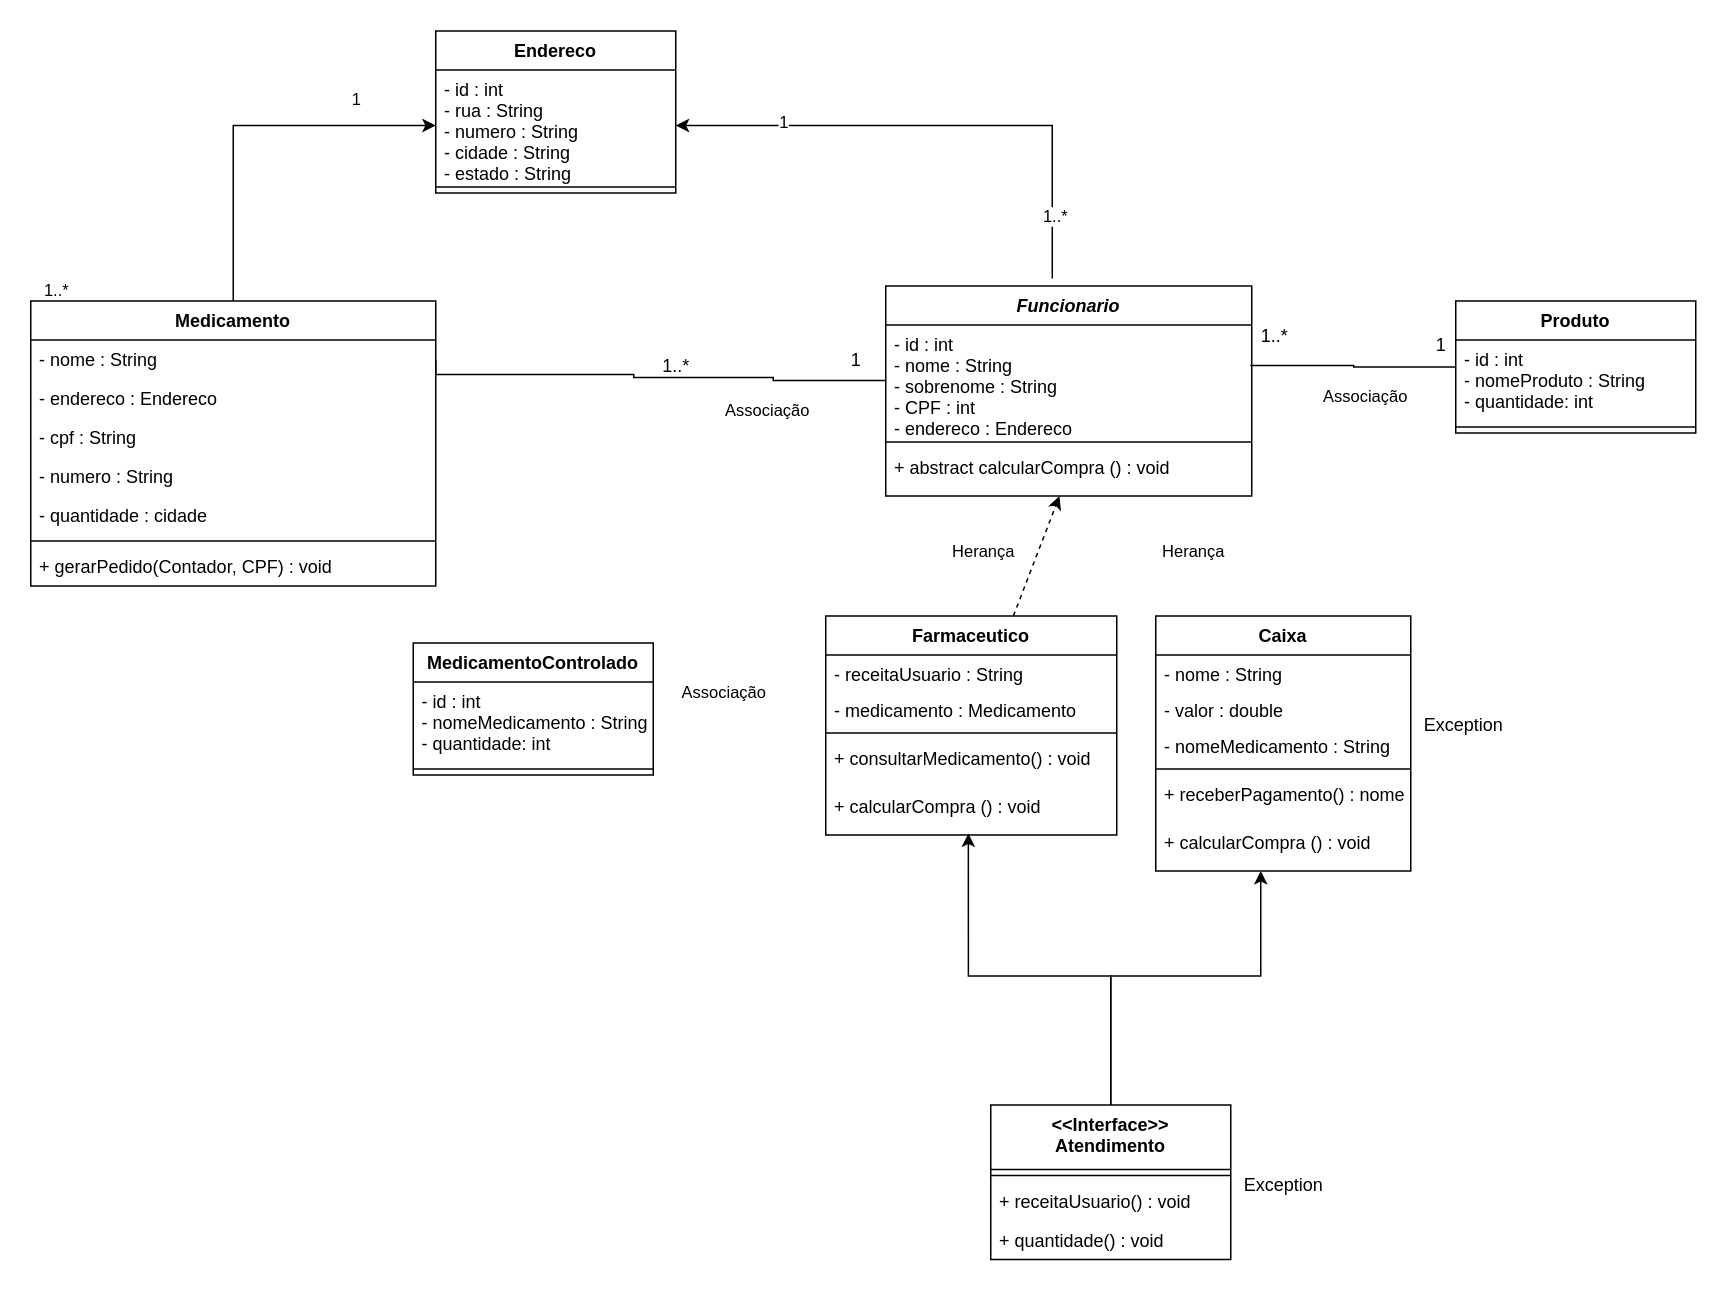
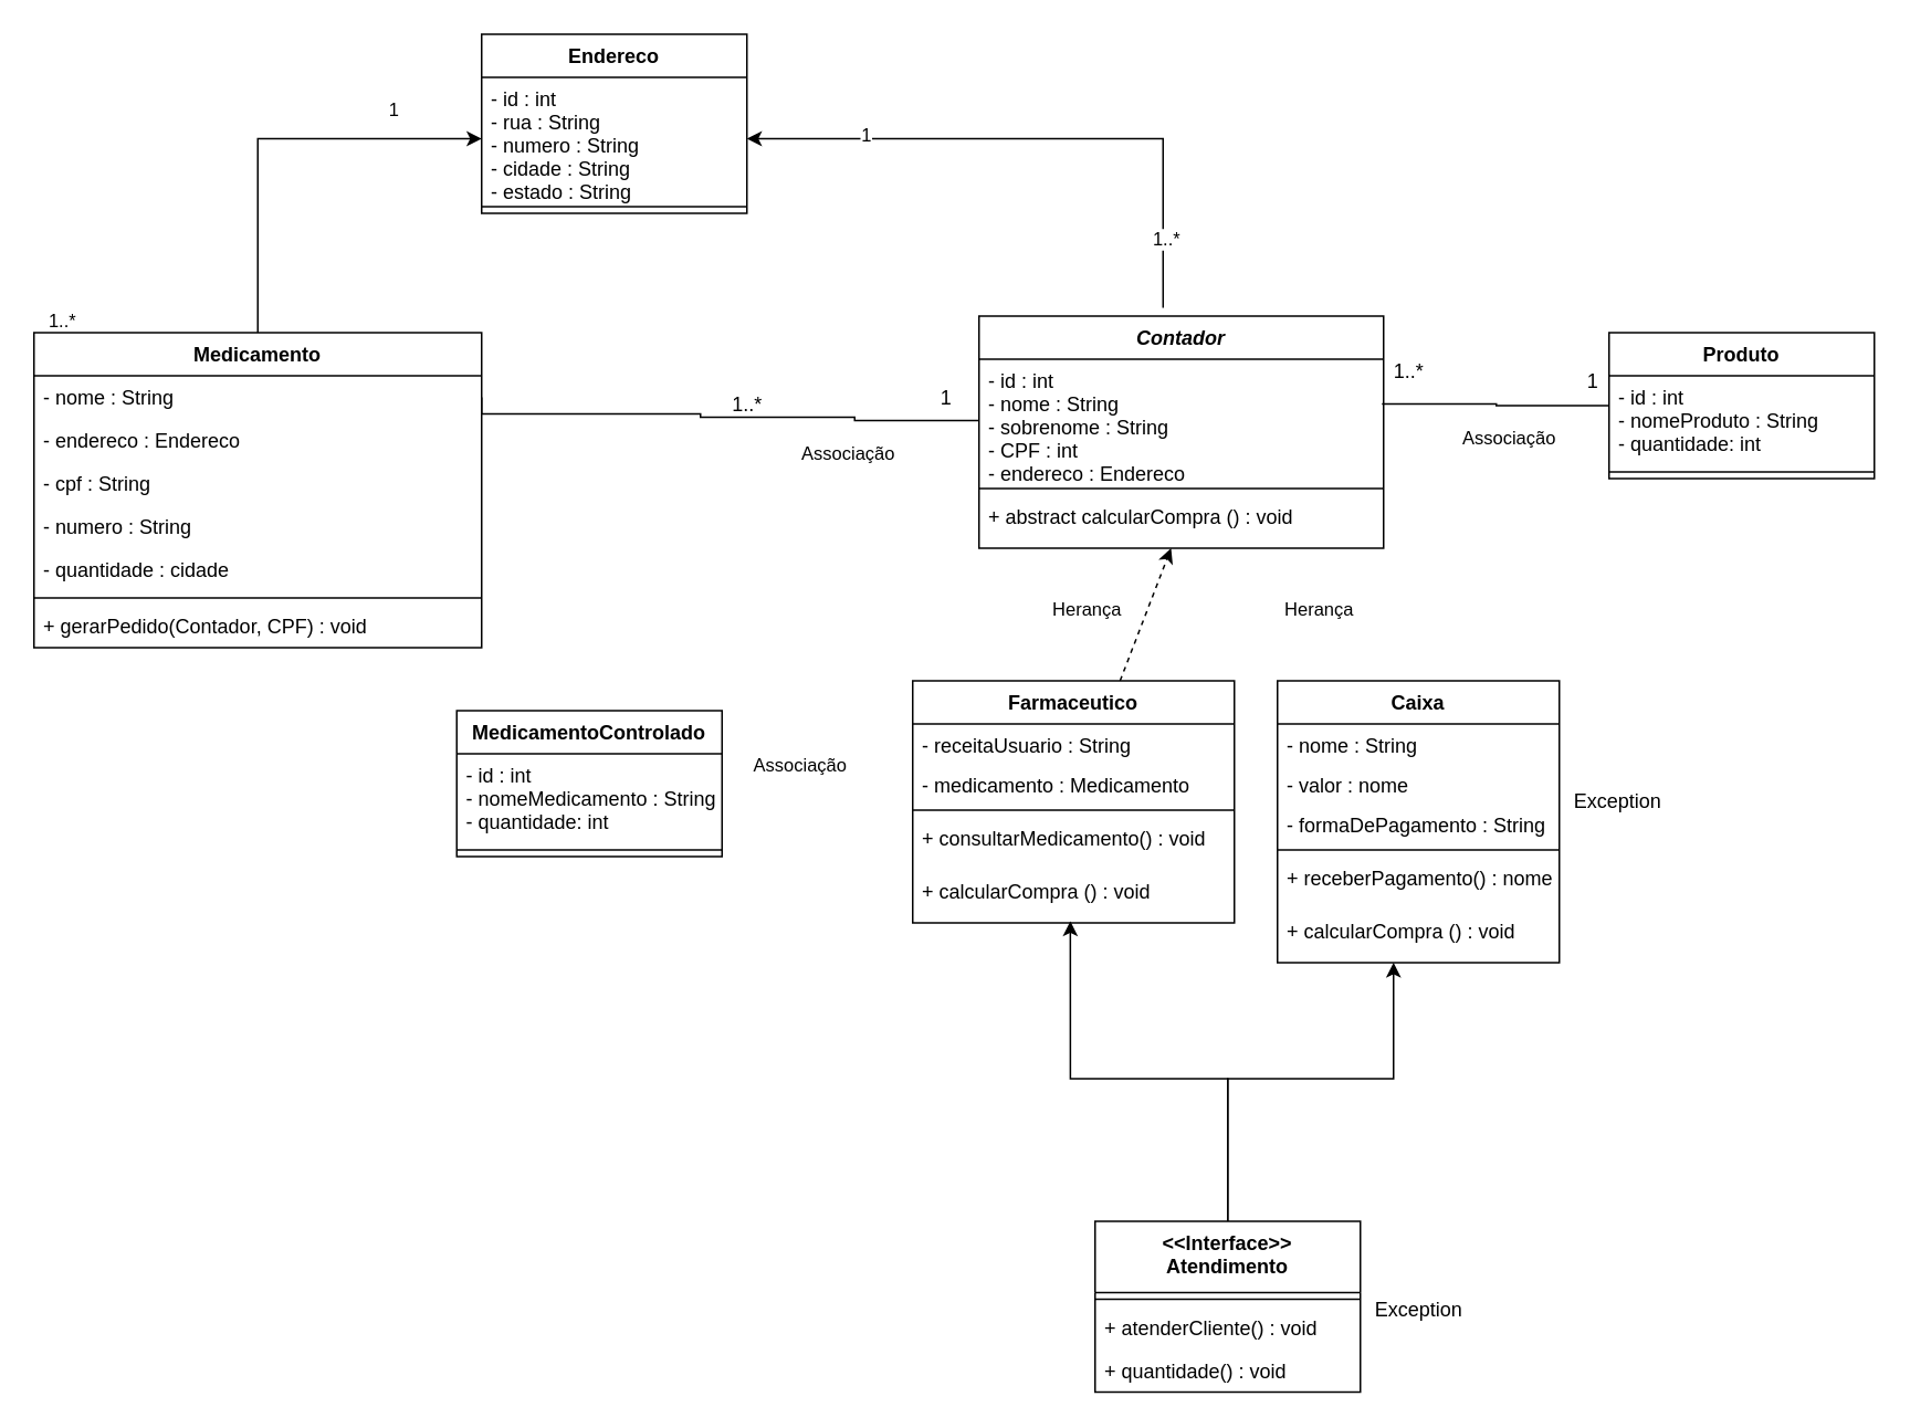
- <mxCell id="2" value="Funcionario" style="swimlane;fontStyle=3;align=center;verticalAlign=top;childLayout=stackLayout;horizontal=1;startSize=26;horizontalStack=0;resizeParent=1;resizeParentMax=0;resizeLast=0;collapsible=1;marginBottom=0;" parent="1" vertex="1"><mxGeometry x="590" y="190" width="244" height="140" as="geometry" /></mxCell>
+ <mxCell id="2" value="Contador" style="swimlane;fontStyle=3;align=center;verticalAlign=top;childLayout=stackLayout;horizontal=1;startSize=26;horizontalStack=0;resizeParent=1;resizeParentMax=0;resizeLast=0;collapsible=1;marginBottom=0;" parent="1" vertex="1"><mxGeometry x="590" y="190" width="244" height="140" as="geometry" /></mxCell>
- <mxCell id="21" value="- valor : double" style="text;strokeColor=none;fillColor=none;align=left;verticalAlign=top;spacingLeft=4;spacingRight=4;overflow=hidden;rotatable=0;points=[[0,0.5],[1,0.5]];portConstraint=eastwest;" vertex="1" parent="19"><mxGeometry y="50" width="170" height="24" as="geometry" /></mxCell>
+ <mxCell id="21" value="- valor : nome" style="text;strokeColor=none;fillColor=none;align=left;verticalAlign=top;spacingLeft=4;spacingRight=4;overflow=hidden;rotatable=0;points=[[0,0.5],[1,0.5]];portConstraint=eastwest;" vertex="1" parent="19"><mxGeometry y="50" width="170" height="24" as="geometry" /></mxCell>
- <mxCell id="22" value="- nomeMedicamento : String" style="text;strokeColor=none;fillColor=none;align=left;verticalAlign=top;spacingLeft=4;spacingRight=4;overflow=hidden;rotatable=0;points=[[0,0.5],[1,0.5]];portConstraint=eastwest;" vertex="1" parent="19"><mxGeometry y="74" width="170" height="24" as="geometry" /></mxCell>
+ <mxCell id="22" value="- formaDePagamento : String" style="text;strokeColor=none;fillColor=none;align=left;verticalAlign=top;spacingLeft=4;spacingRight=4;overflow=hidden;rotatable=0;points=[[0,0.5],[1,0.5]];portConstraint=eastwest;" vertex="1" parent="19"><mxGeometry y="74" width="170" height="24" as="geometry" /></mxCell>
- <mxCell id="36" value="+ receitaUsuario() : void" style="text;strokeColor=none;fillColor=none;align=left;verticalAlign=top;spacingLeft=4;spacingRight=4;overflow=hidden;rotatable=0;points=[[0,0.5],[1,0.5]];portConstraint=eastwest;" vertex="1" parent="34"><mxGeometry y="51" width="160" height="26" as="geometry" /></mxCell>
+ <mxCell id="36" value="+ atenderCliente() : void" style="text;strokeColor=none;fillColor=none;align=left;verticalAlign=top;spacingLeft=4;spacingRight=4;overflow=hidden;rotatable=0;points=[[0,0.5],[1,0.5]];portConstraint=eastwest;" vertex="1" parent="34"><mxGeometry y="51" width="160" height="26" as="geometry" /></mxCell>
